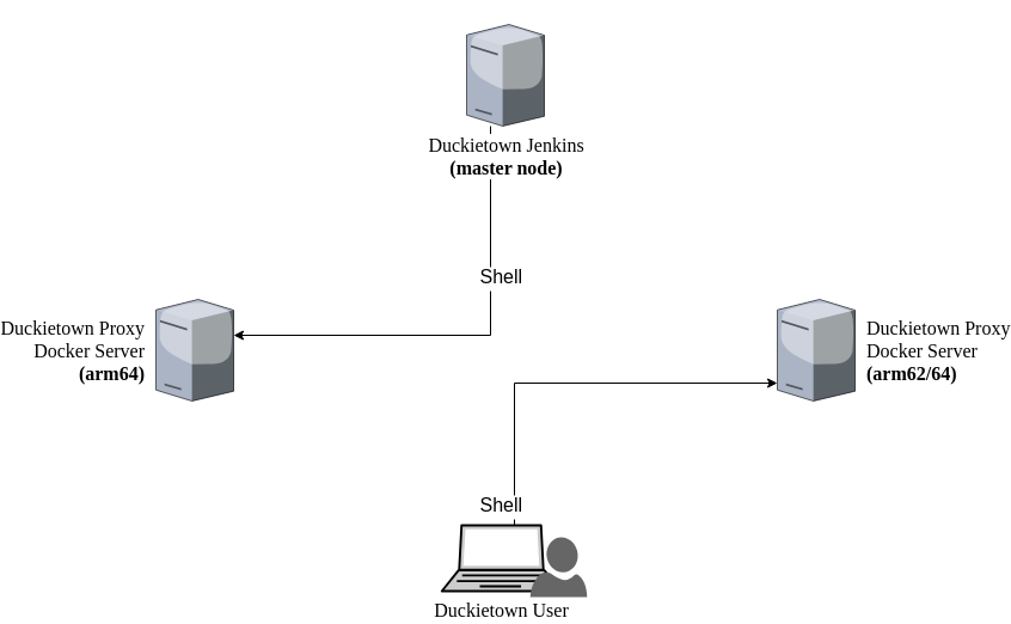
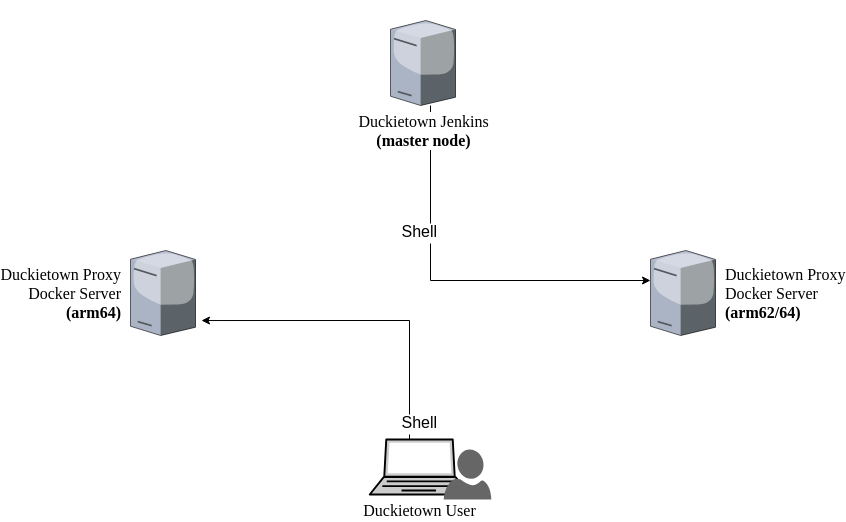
- <mxCell id="5" style="edgeStyle=orthogonalEdgeStyle;rounded=0;orthogonalLoop=1;jettySize=auto;html=1;fontSize=16;fontColor=#000000;" edge="1" parent="1" source="6" target="3"><mxGeometry relative="1" as="geometry"><mxPoint x="130" y="130" as="targetPoint" /><Array as="points"><mxPoint x="300" y="280" /></Array></mxGeometry></mxCell>
+ <mxCell id="4" style="edgeStyle=orthogonalEdgeStyle;rounded=0;orthogonalLoop=1;jettySize=auto;html=1;fontSize=16;fontColor=#000000;" edge="1" parent="1" source="6" target="2"><mxGeometry relative="1" as="geometry"><Array as="points"><mxPoint x="320" y="280" /></Array></mxGeometry></mxCell>
+ <mxCell id="8" style="edgeStyle=orthogonalEdgeStyle;rounded=0;orthogonalLoop=1;jettySize=auto;html=1;entryX=1.092;entryY=0.824;entryDx=0;entryDy=0;entryPerimeter=0;fontSize=16;fontColor=#000000;" edge="1" parent="1" source="9" target="3"><mxGeometry relative="1" as="geometry"><Array as="points"><mxPoint x="299" y="320" /></Array></mxGeometry></mxCell>
- <mxCell id="7" style="edgeStyle=orthogonalEdgeStyle;rounded=0;orthogonalLoop=1;jettySize=auto;html=1;fontSize=16;fontColor=#000000;" edge="1" parent="1" source="9" target="2"><mxGeometry relative="1" as="geometry"><Array as="points"><mxPoint x="320" y="320" /></Array></mxGeometry></mxCell>
